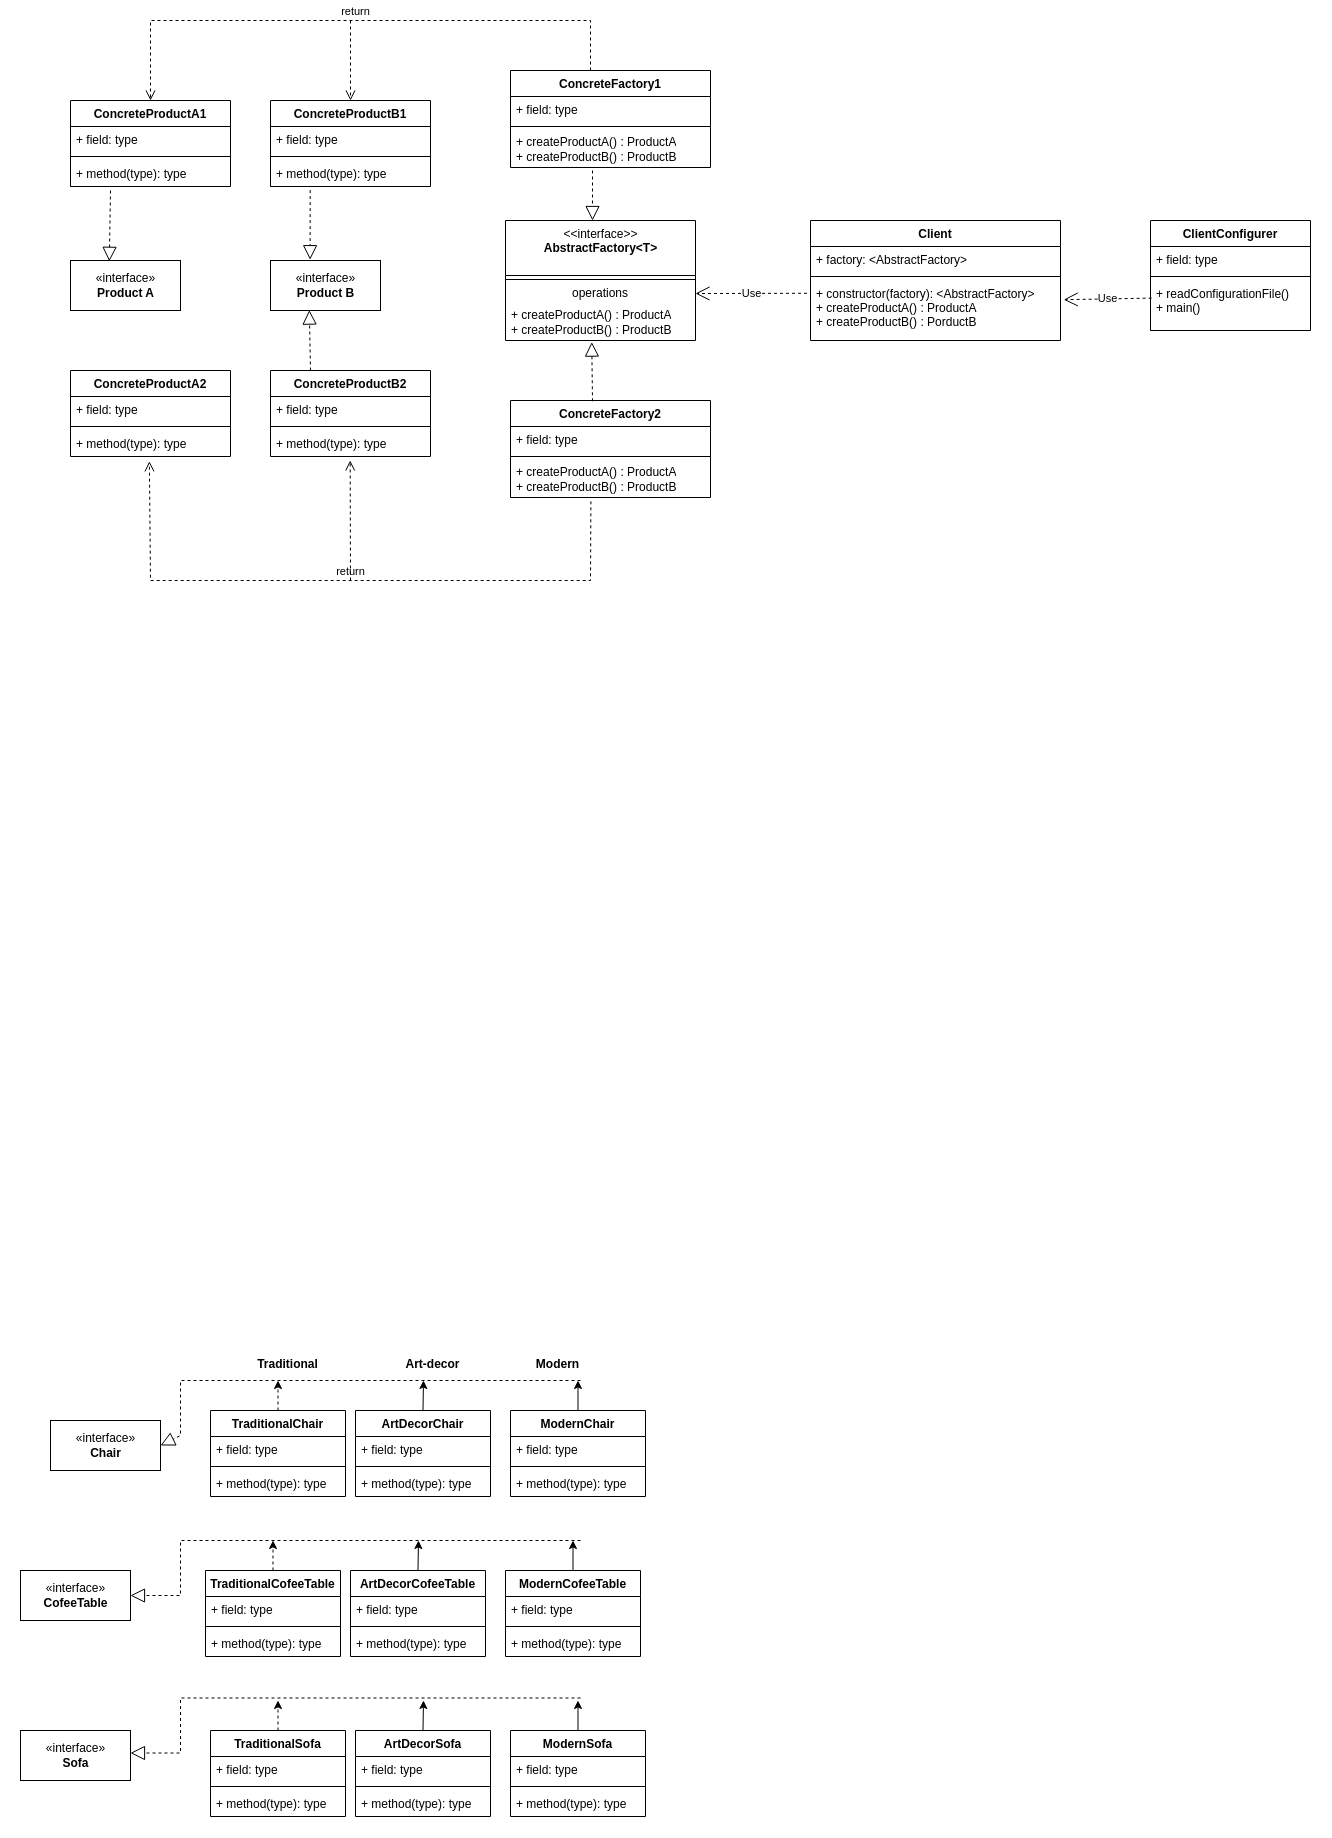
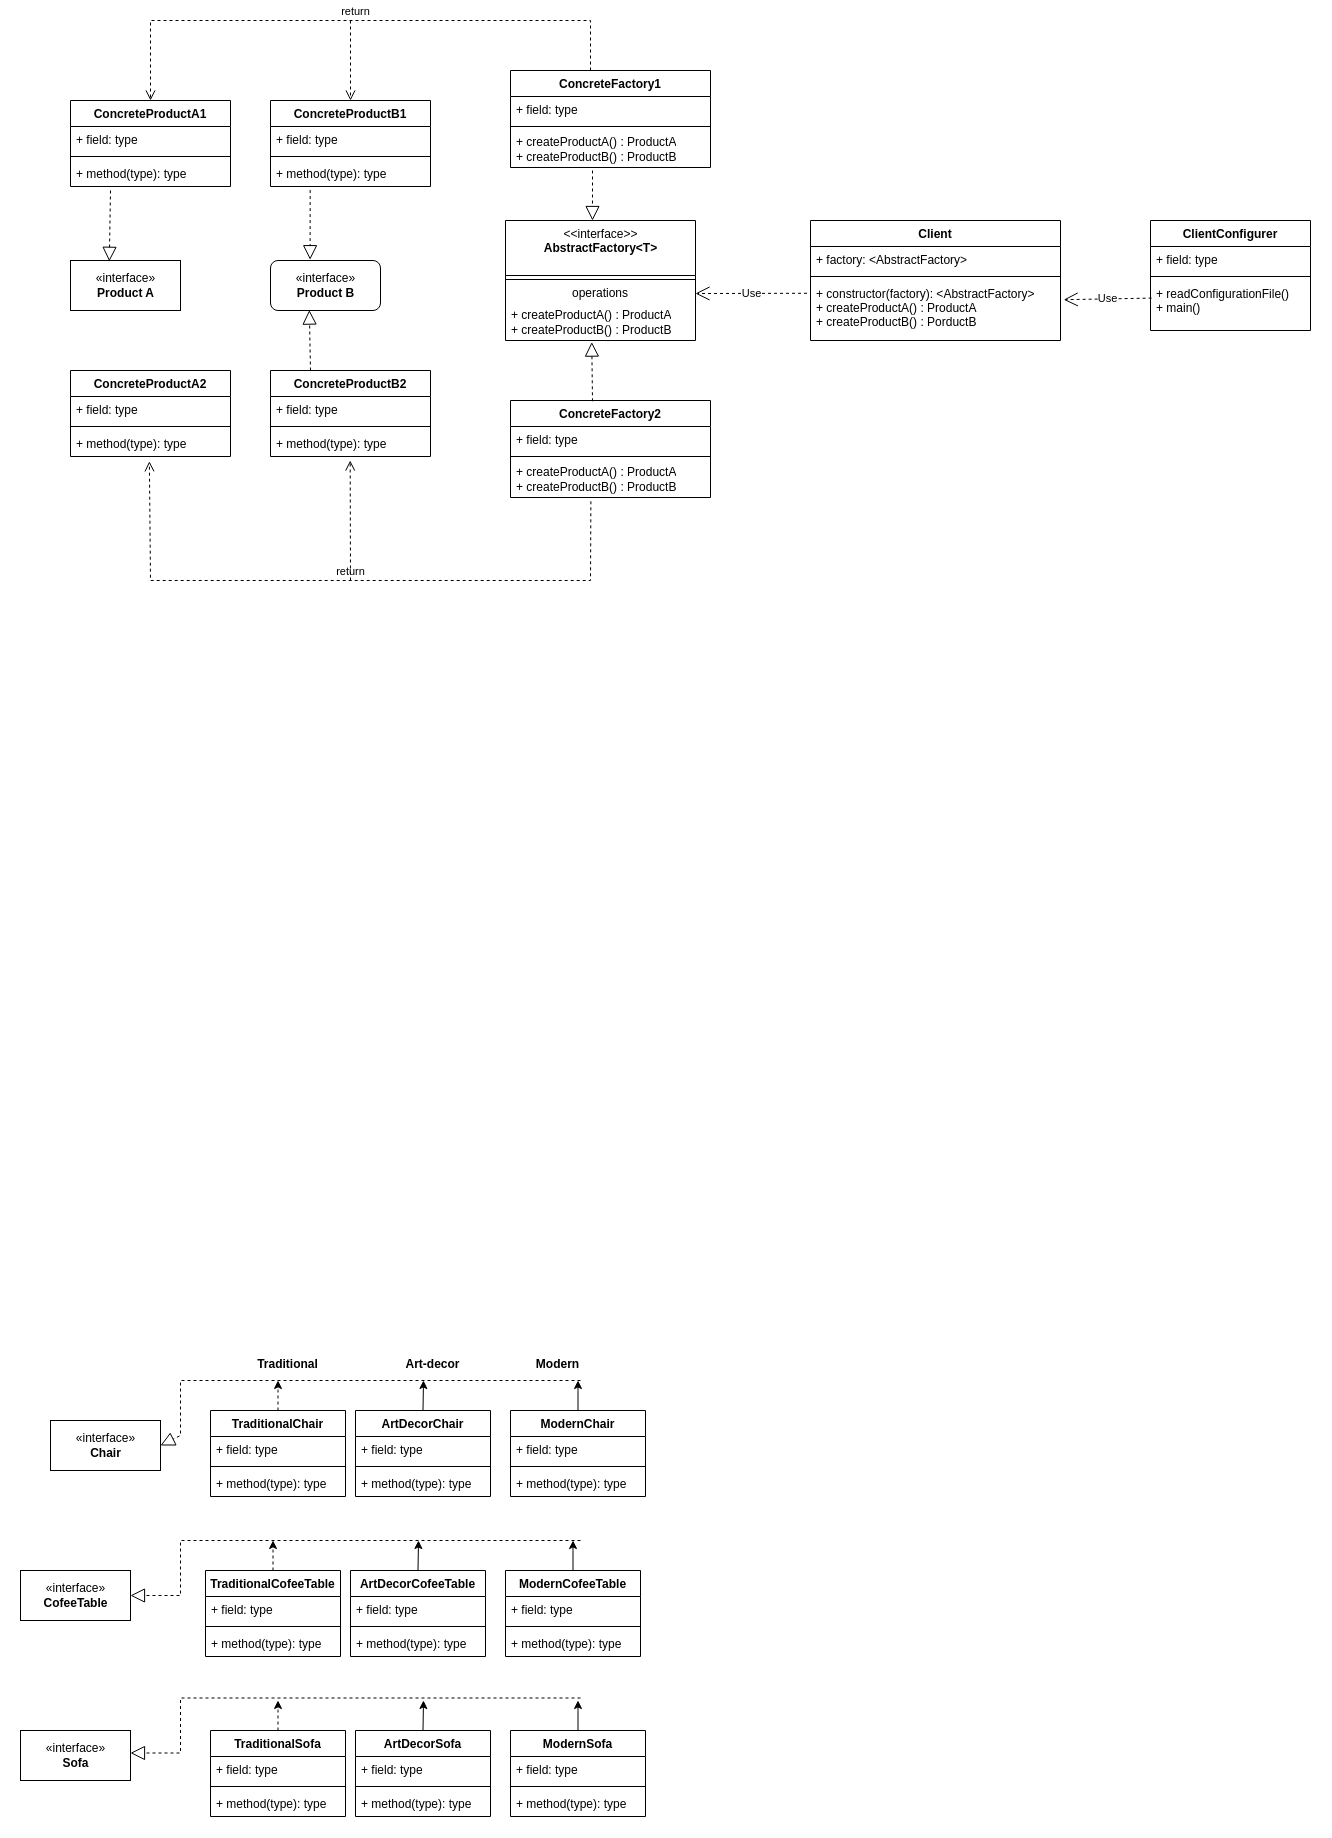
- <mxCell id="57" value="«interface»&lt;br&gt;&lt;b&gt;Product B&lt;/b&gt;" style="html=1;" parent="1" vertex="1"><mxGeometry x="270" y="260" width="110" height="50" as="geometry" /></mxCell>
+ <mxCell id="57" value="«interface»&lt;br&gt;&lt;b&gt;Product B&lt;/b&gt;" style="html=1;rounded=1;" parent="1" vertex="1"><mxGeometry x="270" y="260" width="110" height="50" as="geometry" /></mxCell>
